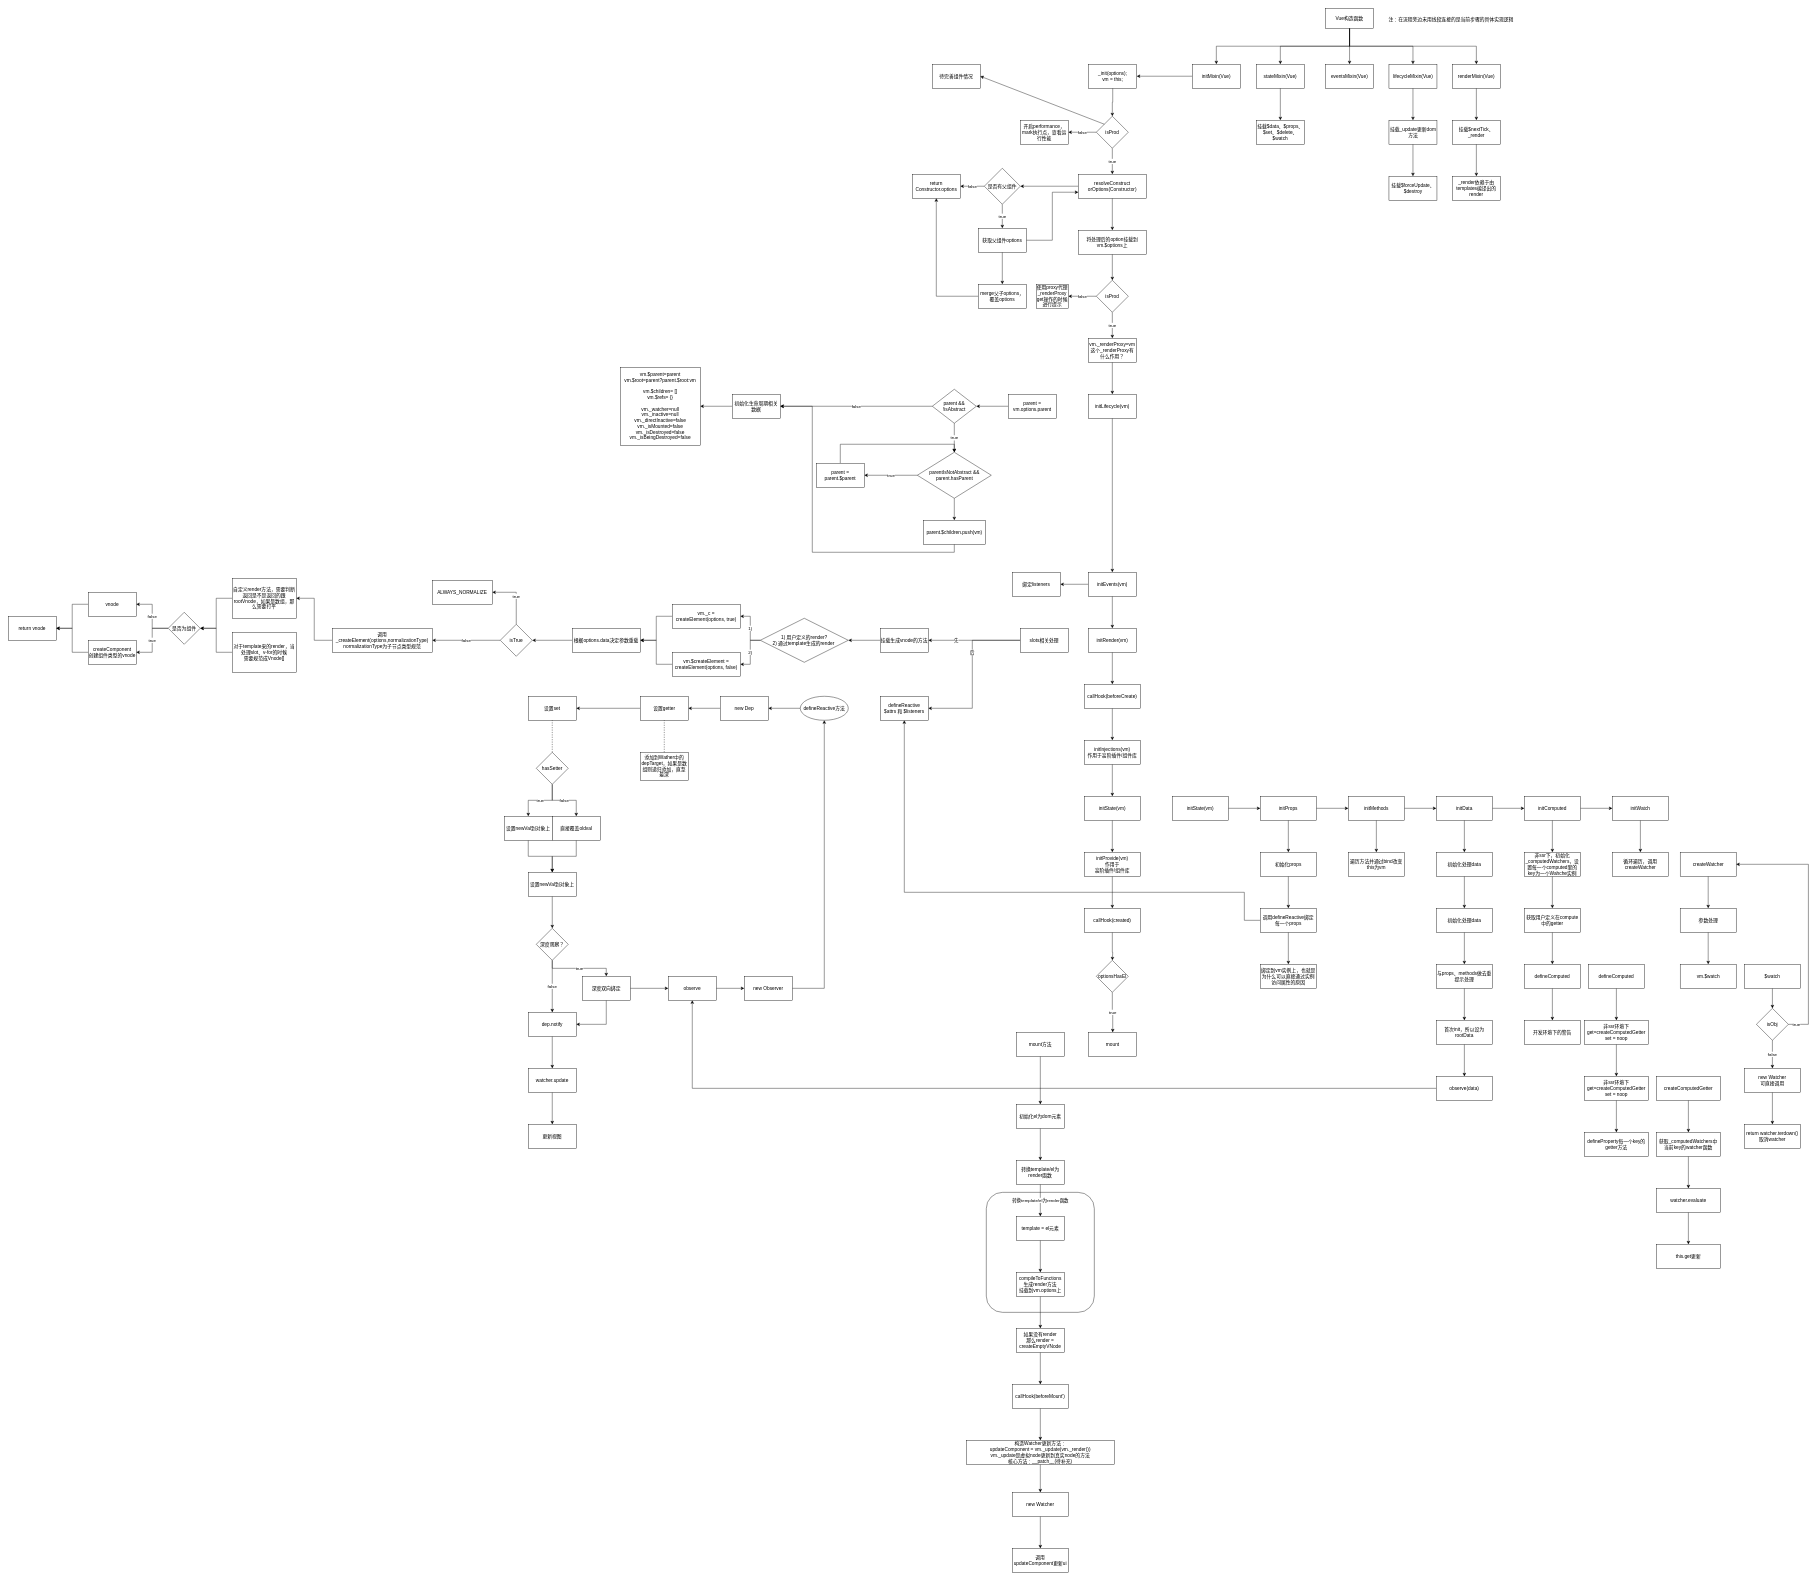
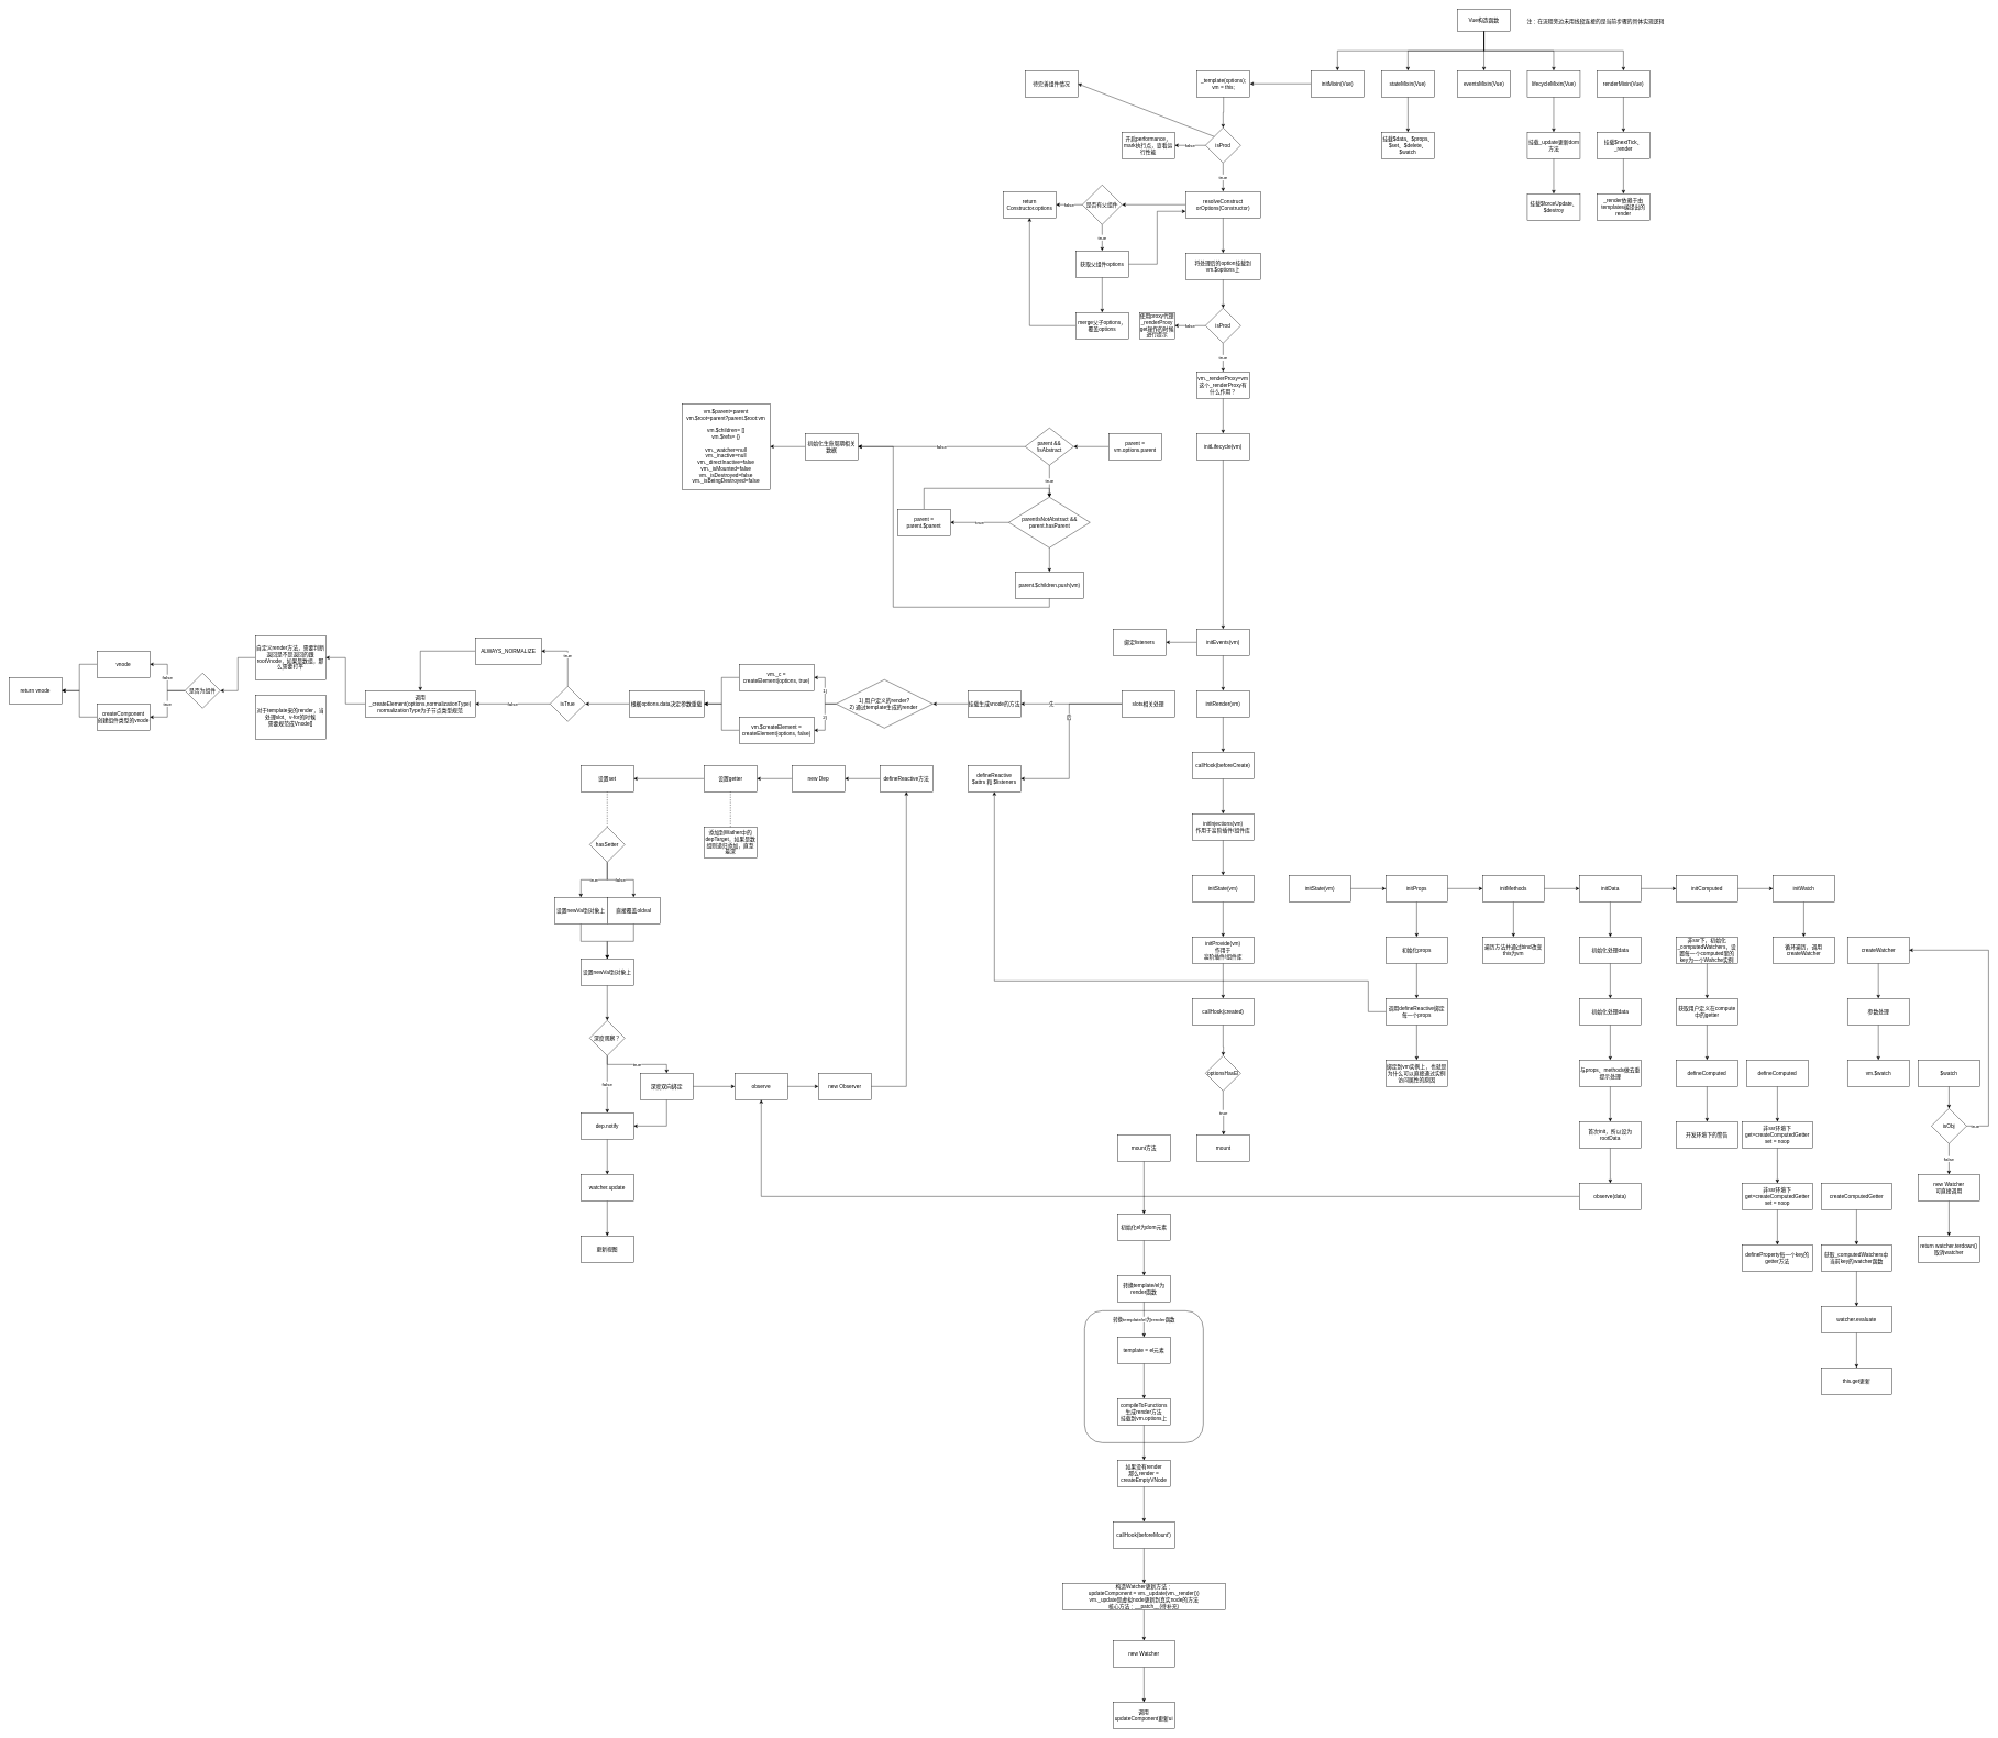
- <mxCell id="20" value="_init(options);&lt;br&gt;vm = this;&lt;br&gt;" style="rounded=0;whiteSpace=wrap;html=1;" vertex="1" parent="1"><mxGeometry x="2721" y="160" width="120" height="60" as="geometry" /></mxCell>
+ <mxCell id="20" value="_template(options);&lt;br&gt;vm = this;&lt;br&gt;" style="rounded=0;whiteSpace=wrap;html=1;" vertex="1" parent="1"><mxGeometry x="2721" y="160" width="120" height="60" as="geometry" /></mxCell>
+ <mxCell id="147" style="edgeStyle=orthogonalEdgeStyle;rounded=0;orthogonalLoop=1;jettySize=auto;html=1;exitX=0;exitY=0.5;exitDx=0;exitDy=0;entryX=0.5;entryY=0;entryDx=0;entryDy=0;" edge="1" parent="1" source="148" target="144"><mxGeometry relative="1" as="geometry" /></mxCell>
- <mxCell id="149" style="edgeStyle=orthogonalEdgeStyle;rounded=0;orthogonalLoop=1;jettySize=auto;html=1;exitX=0;exitY=0.5;exitDx=0;exitDy=0;entryX=1;entryY=0.5;entryDx=0;entryDy=0;" edge="1" parent="1" source="150" target="162"><mxGeometry relative="1" as="geometry" /></mxCell>
- <mxCell id="153" value="&lt;div&gt;defineReactive方法&lt;/div&gt;" style="ellipse;whiteSpace=wrap;html=1;" vertex="1" parent="1"><mxGeometry x="2000" y="1740" width="120" height="60" as="geometry" /></mxCell>
+ <mxCell id="153" value="&lt;div&gt;defineReactive方法&lt;/div&gt;" style="rounded=0;whiteSpace=wrap;html=1;" vertex="1" parent="1"><mxGeometry x="2000" y="1740" width="120" height="60" as="geometry" /></mxCell>
- <mxCell id="92" value="" style="edgeStyle=orthogonalEdgeStyle;rounded=0;orthogonalLoop=1;jettySize=auto;html=1;" edge="1" parent="1" source="93" target="95"><mxGeometry relative="1" as="geometry" /></mxCell>
